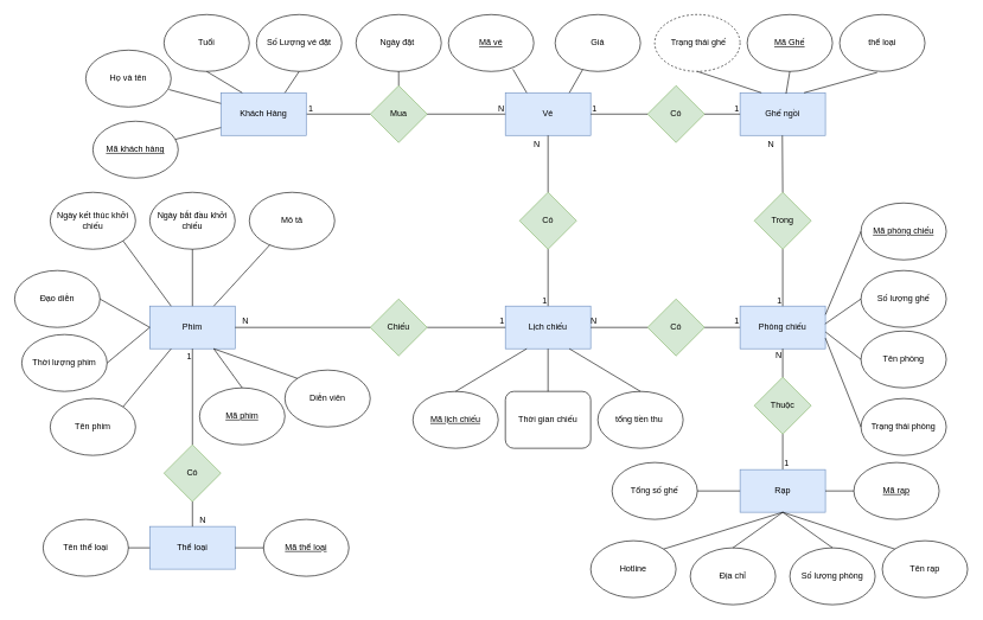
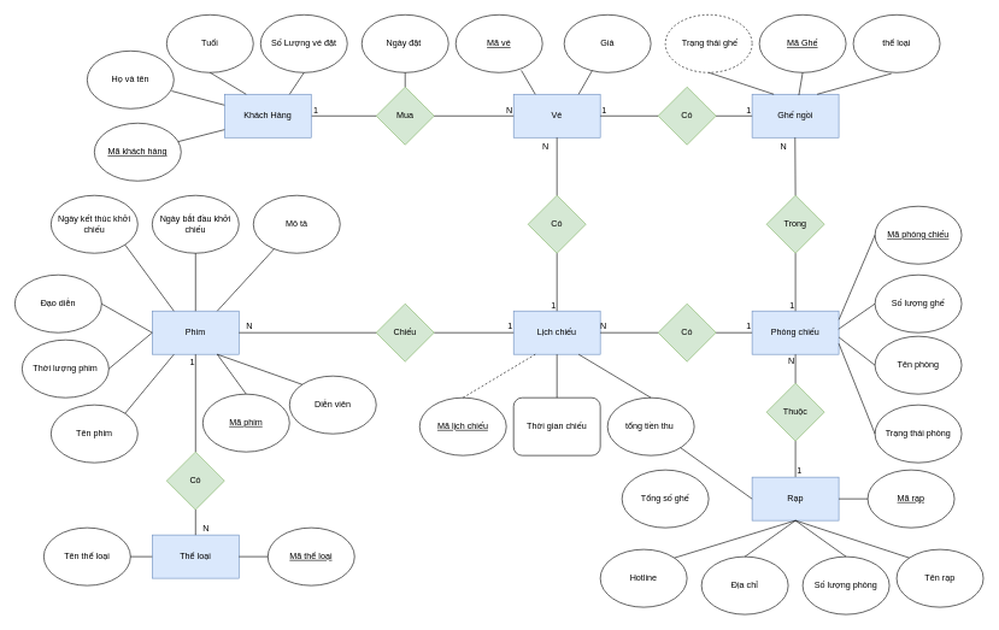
- <mxCell id="18" value="" style="endArrow=none;html=1;rounded=0;exitX=0.5;exitY=0;exitDx=0;exitDy=0;entryX=0.25;entryY=1;entryDx=0;entryDy=0;" edge="1" parent="1" source="17" target="16"><mxGeometry width="50" height="50" relative="1" as="geometry"><mxPoint x="1010" y="360" as="sourcePoint" /><mxPoint x="1060" y="310" as="targetPoint" /></mxGeometry></mxCell>
+ <mxCell id="18" value="" style="endArrow=none;html=1;rounded=0;exitX=0.5;exitY=0;exitDx=0;exitDy=0;entryX=0.25;entryY=1;entryDx=0;entryDy=0;dashed=1;" edge="1" parent="1" source="17" target="16"><mxGeometry width="50" height="50" relative="1" as="geometry"><mxPoint x="1010" y="360" as="sourcePoint" /><mxPoint x="1060" y="310" as="targetPoint" /></mxGeometry></mxCell>
- <mxCell id="114" value="" style="endArrow=none;html=1;rounded=0;exitX=0;exitY=0.5;exitDx=0;exitDy=0;" edge="1" parent="1" source="51" target="113"><mxGeometry width="50" height="50" relative="1" as="geometry"><mxPoint x="1128.79" y="748.28" as="sourcePoint" /><mxPoint x="1090.79" y="830.28" as="targetPoint" /></mxGeometry></mxCell>
+ <mxCell id="114" value="" style="endArrow=none;html=1;rounded=0;exitX=0;exitY=0.5;exitDx=0;exitDy=0;" edge="1" parent="1" source="51" target="111"><mxGeometry width="50" height="50" relative="1" as="geometry"><mxPoint x="1128.79" y="748.28" as="sourcePoint" /><mxPoint x="1090.79" y="830.28" as="targetPoint" /></mxGeometry></mxCell>
